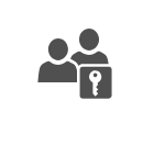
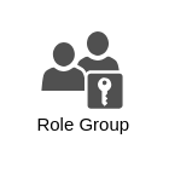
+ <mxCell id="4" value="Role Group" style="text;html=1;strokeColor=none;fillColor=none;align=center;verticalAlign=middle;whiteSpace=wrap;rounded=0;" vertex="1" parent="2"><mxGeometry y="52" width="70" height="20" as="geometry" /></mxCell>
